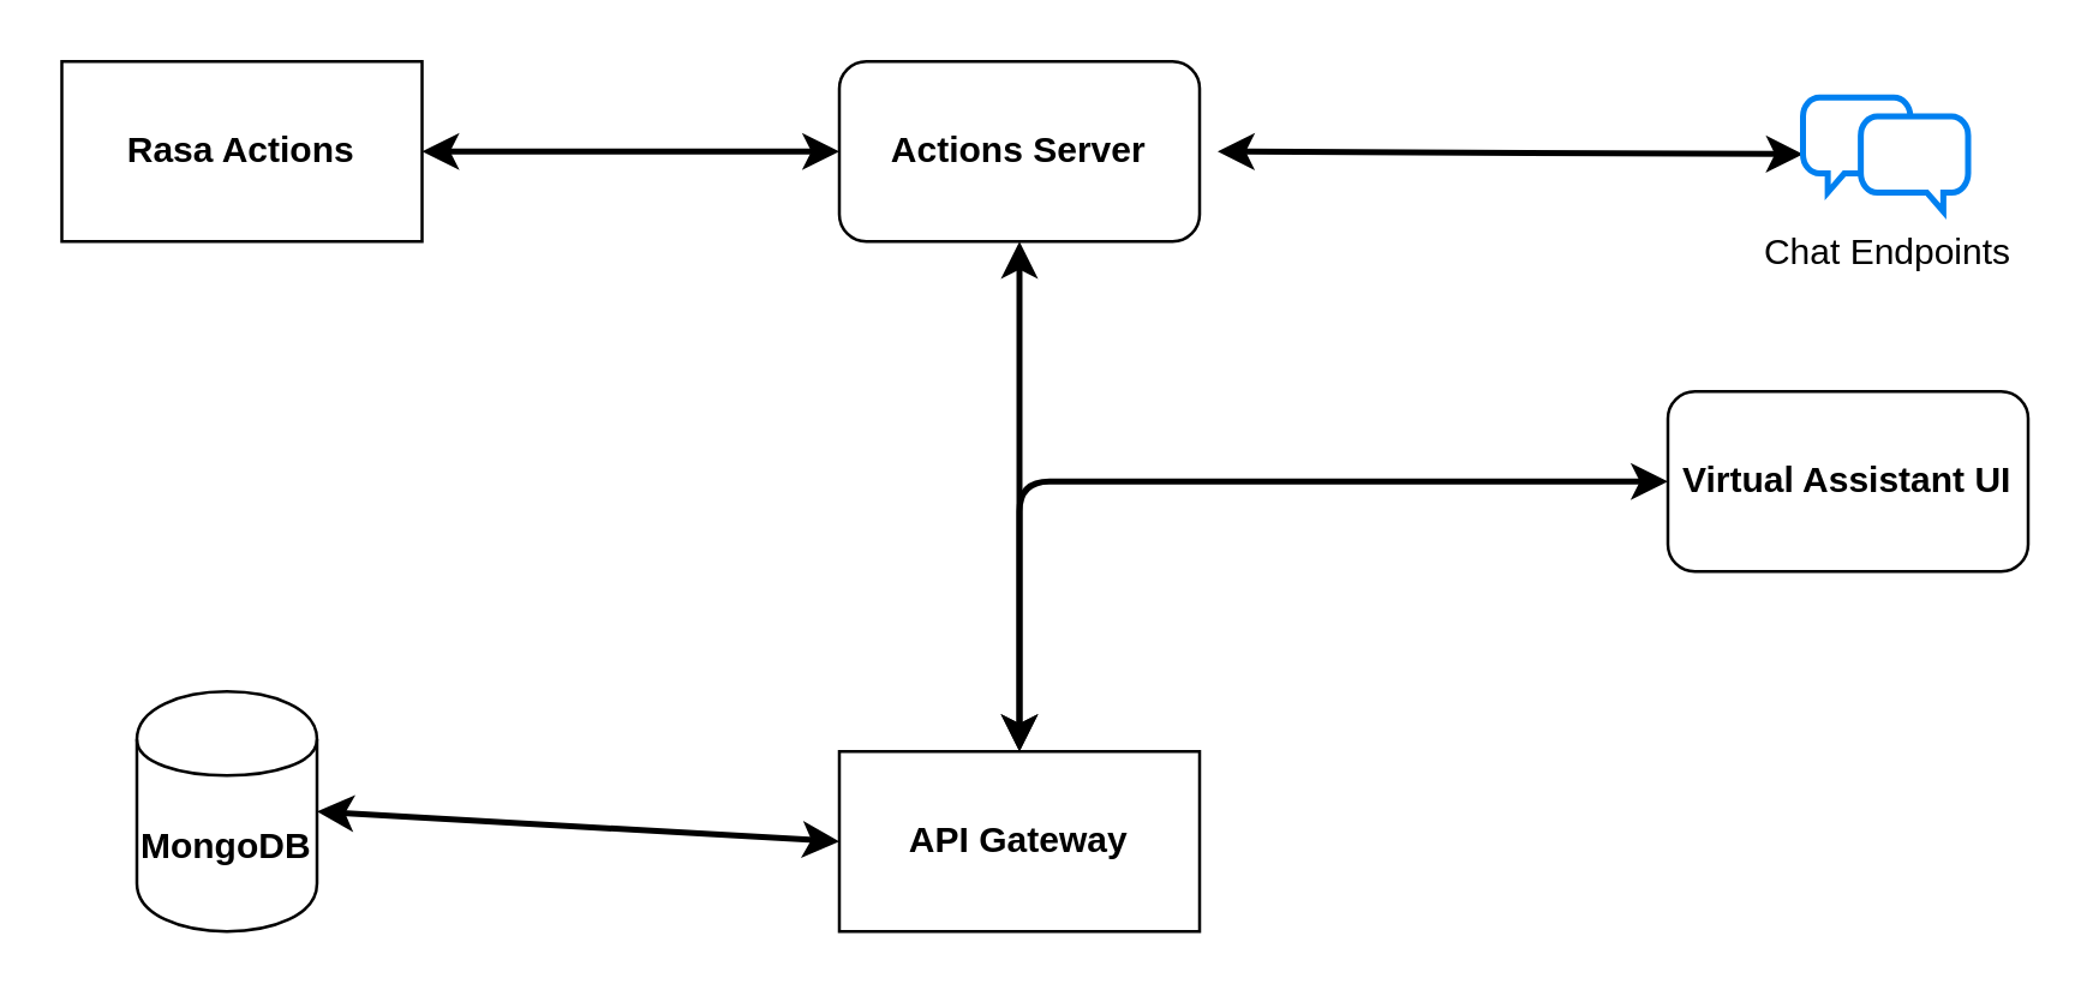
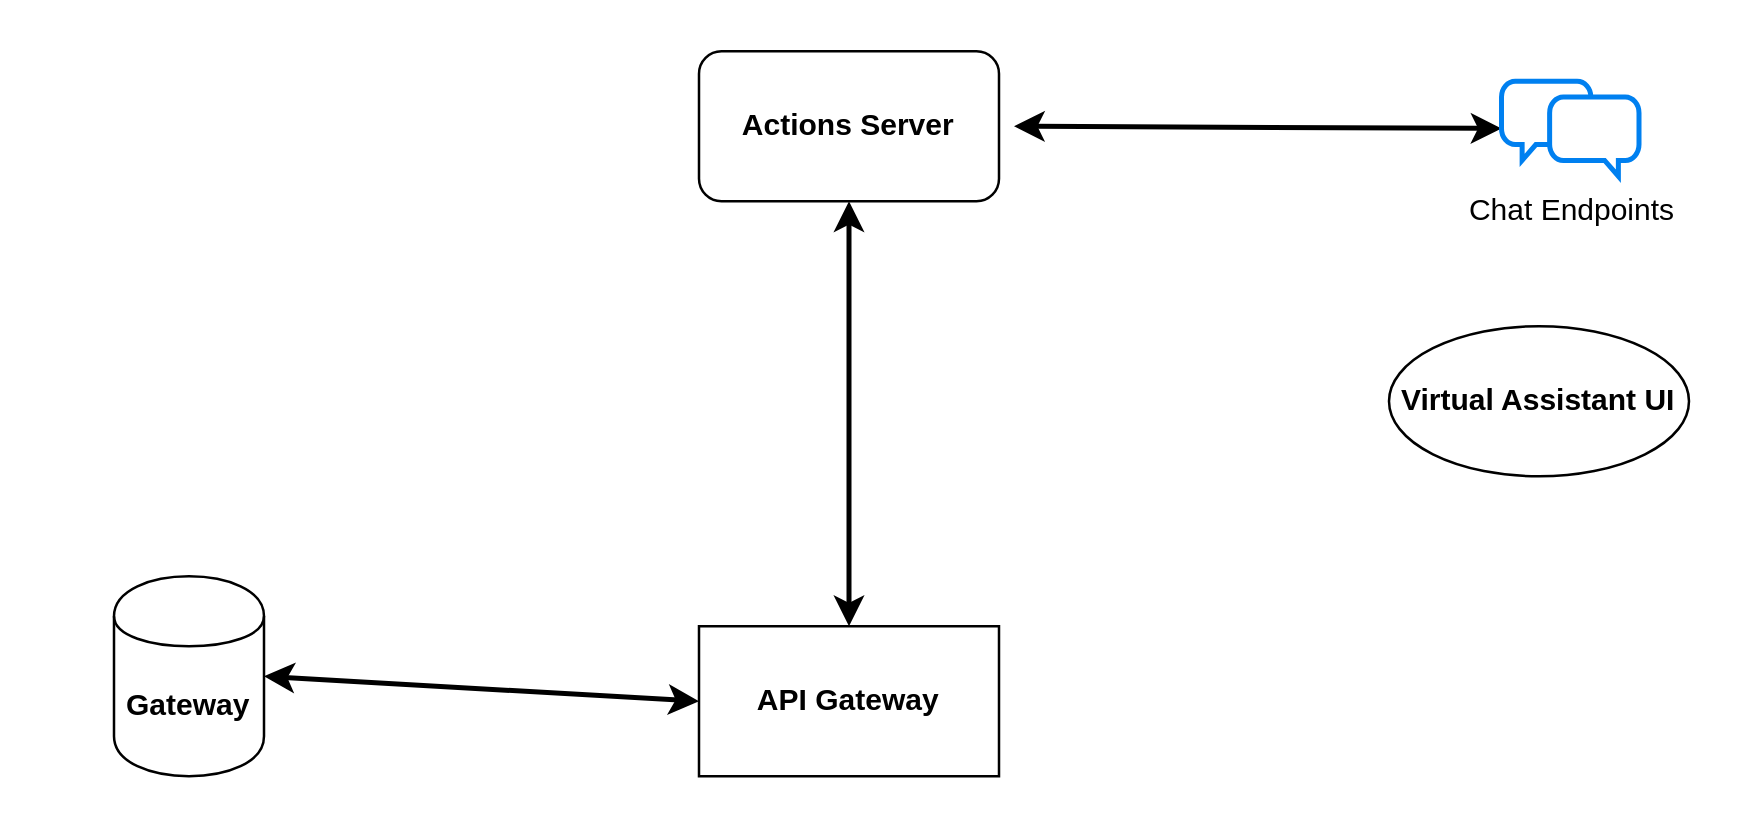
- <mxCell id="9" value="&lt;b&gt;Rasa Actions&lt;/b&gt;" style="rounded=0;whiteSpace=wrap;html=1;" vertex="1" parent="1"><mxGeometry x="20" y="20" width="120" height="60" as="geometry" /></mxCell>
- <mxCell id="10" value="" style="endArrow=classic;startArrow=classic;html=1;strokeColor=#000000;strokeWidth=2;entryX=0;entryY=0.5;entryDx=0;entryDy=0;exitX=1;exitY=0.5;exitDx=0;exitDy=0;" edge="1" parent="1" source="9" target="7"><mxGeometry width="50" height="50" relative="1" as="geometry"><mxPoint x="15" y="380" as="sourcePoint" /><mxPoint x="65" y="330" as="targetPoint" /></mxGeometry></mxCell>
- <mxCell id="4" value="" style="endArrow=classic;startArrow=classic;html=1;entryX=0;entryY=0.5;entryDx=0;entryDy=0;exitX=0.5;exitY=0;exitDx=0;exitDy=0;strokeColor=#000000;rounded=1;strokeWidth=2;gradientColor=#ffa500;fillColor=#ffcd28;" edge="1" parent="1" source="3" target="2"><mxGeometry width="50" height="50" relative="1" as="geometry"><mxPoint x="365" y="210" as="sourcePoint" /><mxPoint x="415" y="160" as="targetPoint" /><Array as="points"><mxPoint x="339" y="160" /></Array></mxGeometry></mxCell>
- <mxCell id="2" value="&lt;b&gt;Virtual Assistant UI&lt;/b&gt;" style="rounded=1;whiteSpace=wrap;html=1;" vertex="1" parent="1"><mxGeometry x="555" y="130" width="120" height="60" as="geometry" /></mxCell>
+ <mxCell id="2" value="&lt;b&gt;Virtual Assistant UI&lt;/b&gt;" style="ellipse;whiteSpace=wrap;html=1;" vertex="1" parent="1"><mxGeometry x="555" y="130" width="120" height="60" as="geometry" /></mxCell>
- <mxCell id="5" value="&lt;b&gt;MongoDB&lt;/b&gt;" style="shape=cylinder;whiteSpace=wrap;html=1;boundedLbl=1;backgroundOutline=1;" vertex="1" parent="1"><mxGeometry x="45" y="230" width="60" height="80" as="geometry" /></mxCell>
+ <mxCell id="5" value="&lt;b&gt;Gateway&lt;/b&gt;" style="shape=cylinder;whiteSpace=wrap;html=1;boundedLbl=1;backgroundOutline=1;" vertex="1" parent="1"><mxGeometry x="45" y="230" width="60" height="80" as="geometry" /></mxCell>
